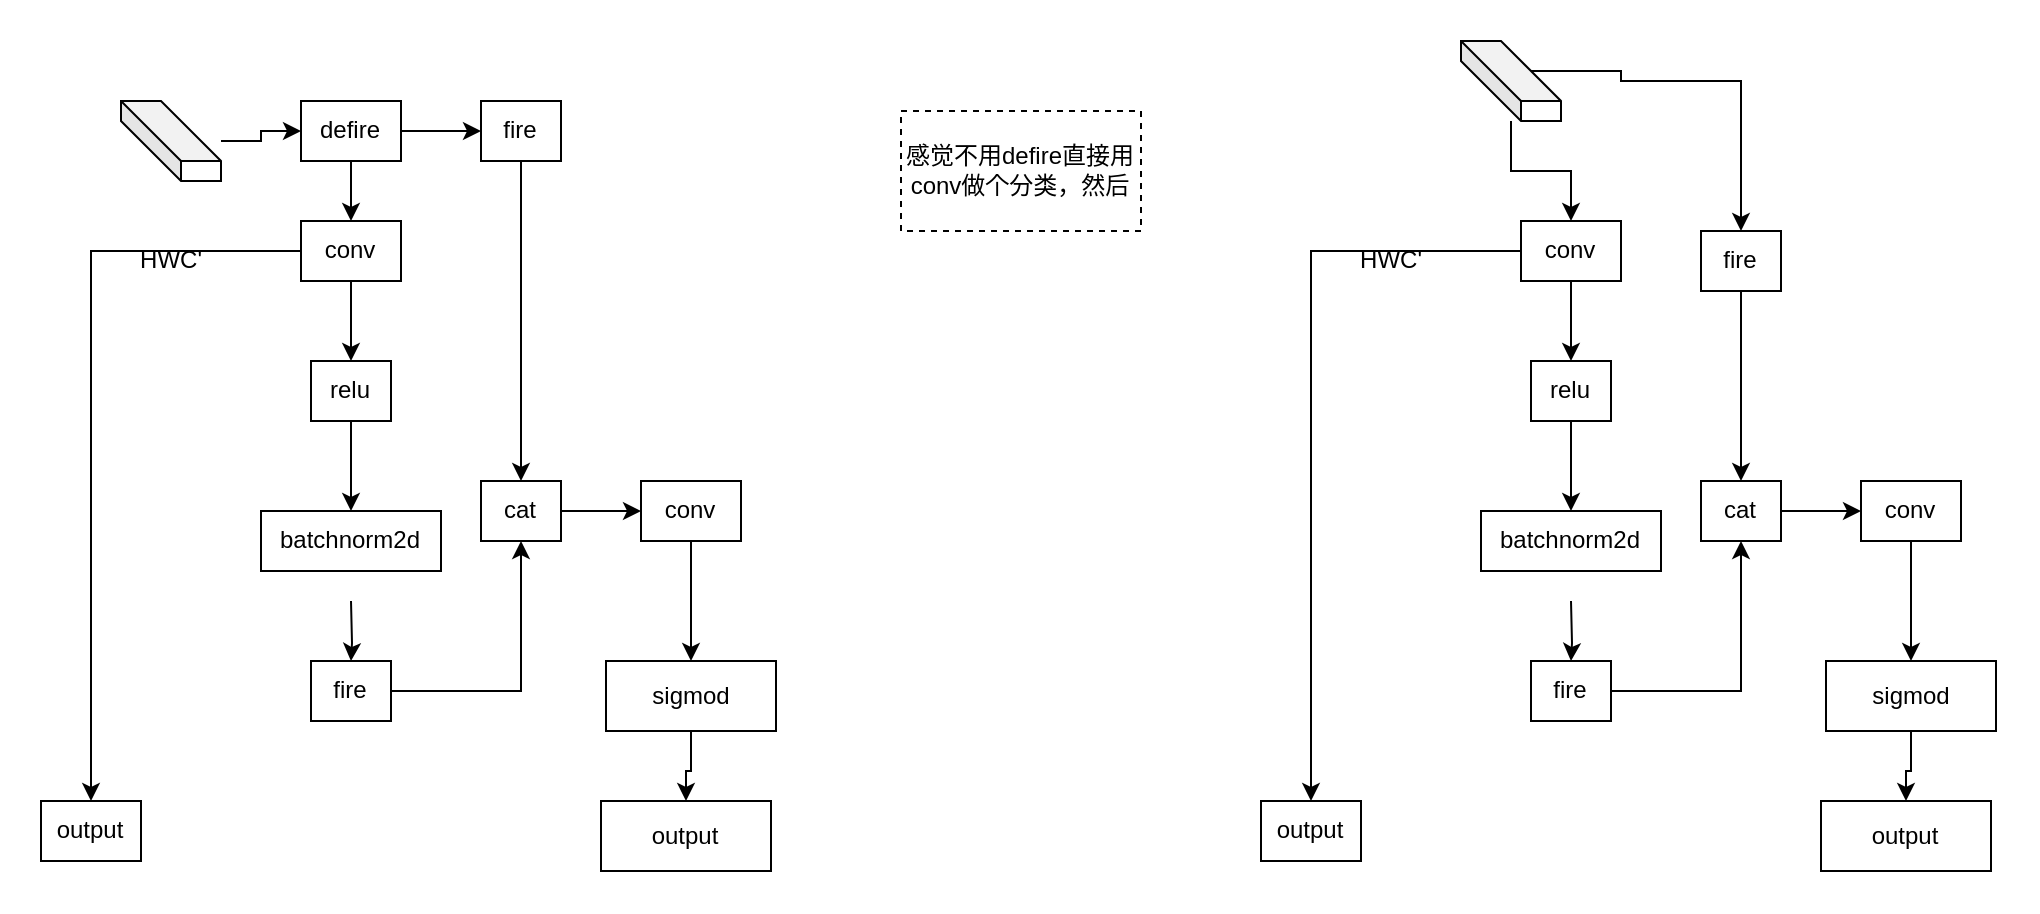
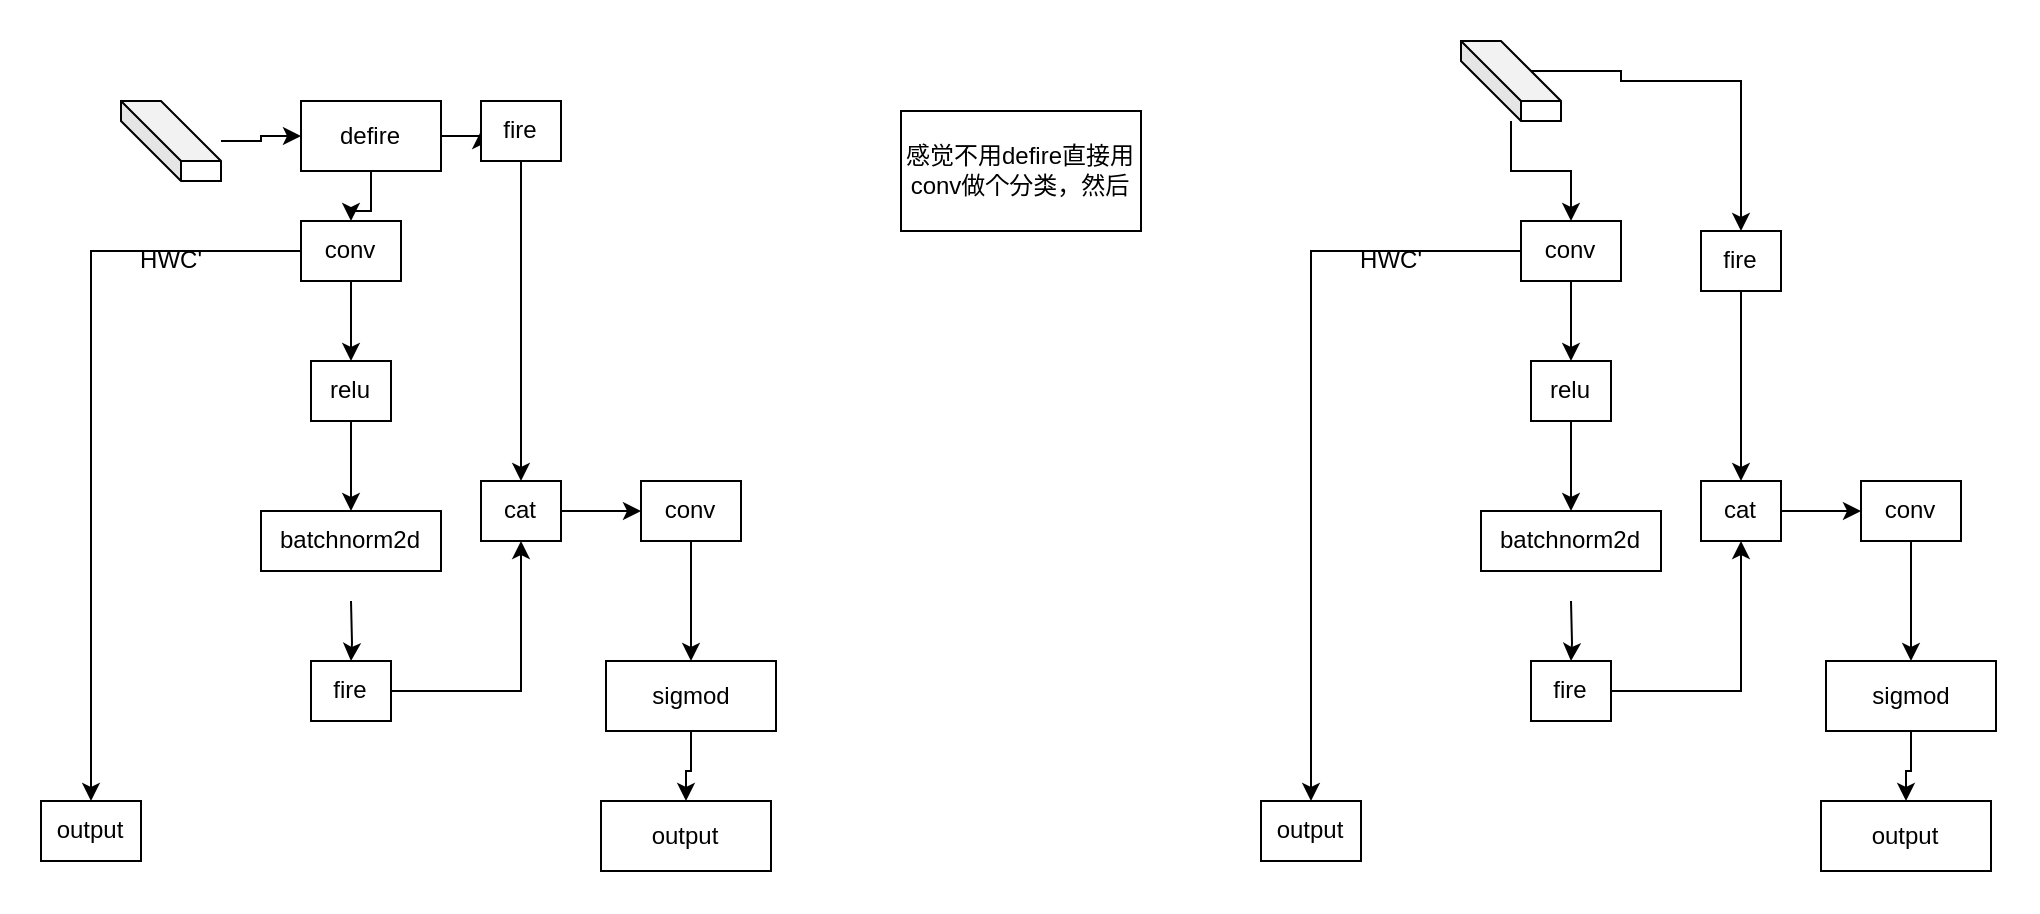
- <mxCell id="7" value="defire" style="whiteSpace=wrap;html=1;" parent="1" vertex="1"><mxGeometry x="150" y="50" width="50" height="30" as="geometry" /></mxCell>
+ <mxCell id="7" value="defire" style="whiteSpace=wrap;html=1;" parent="1" vertex="1"><mxGeometry x="150" y="50" width="70" height="35" as="geometry" /></mxCell>
- <mxCell id="27" value="感觉不用defire直接用conv做个分类，然后" style="rounded=0;whiteSpace=wrap;html=1;dashed=1;" vertex="1" parent="1"><mxGeometry x="450" y="55" width="120" height="60" as="geometry" /></mxCell>
+ <mxCell id="27" value="感觉不用defire直接用conv做个分类，然后" style="rounded=0;whiteSpace=wrap;html=1;" vertex="1" parent="1"><mxGeometry x="450" y="55" width="120" height="60" as="geometry" /></mxCell>
